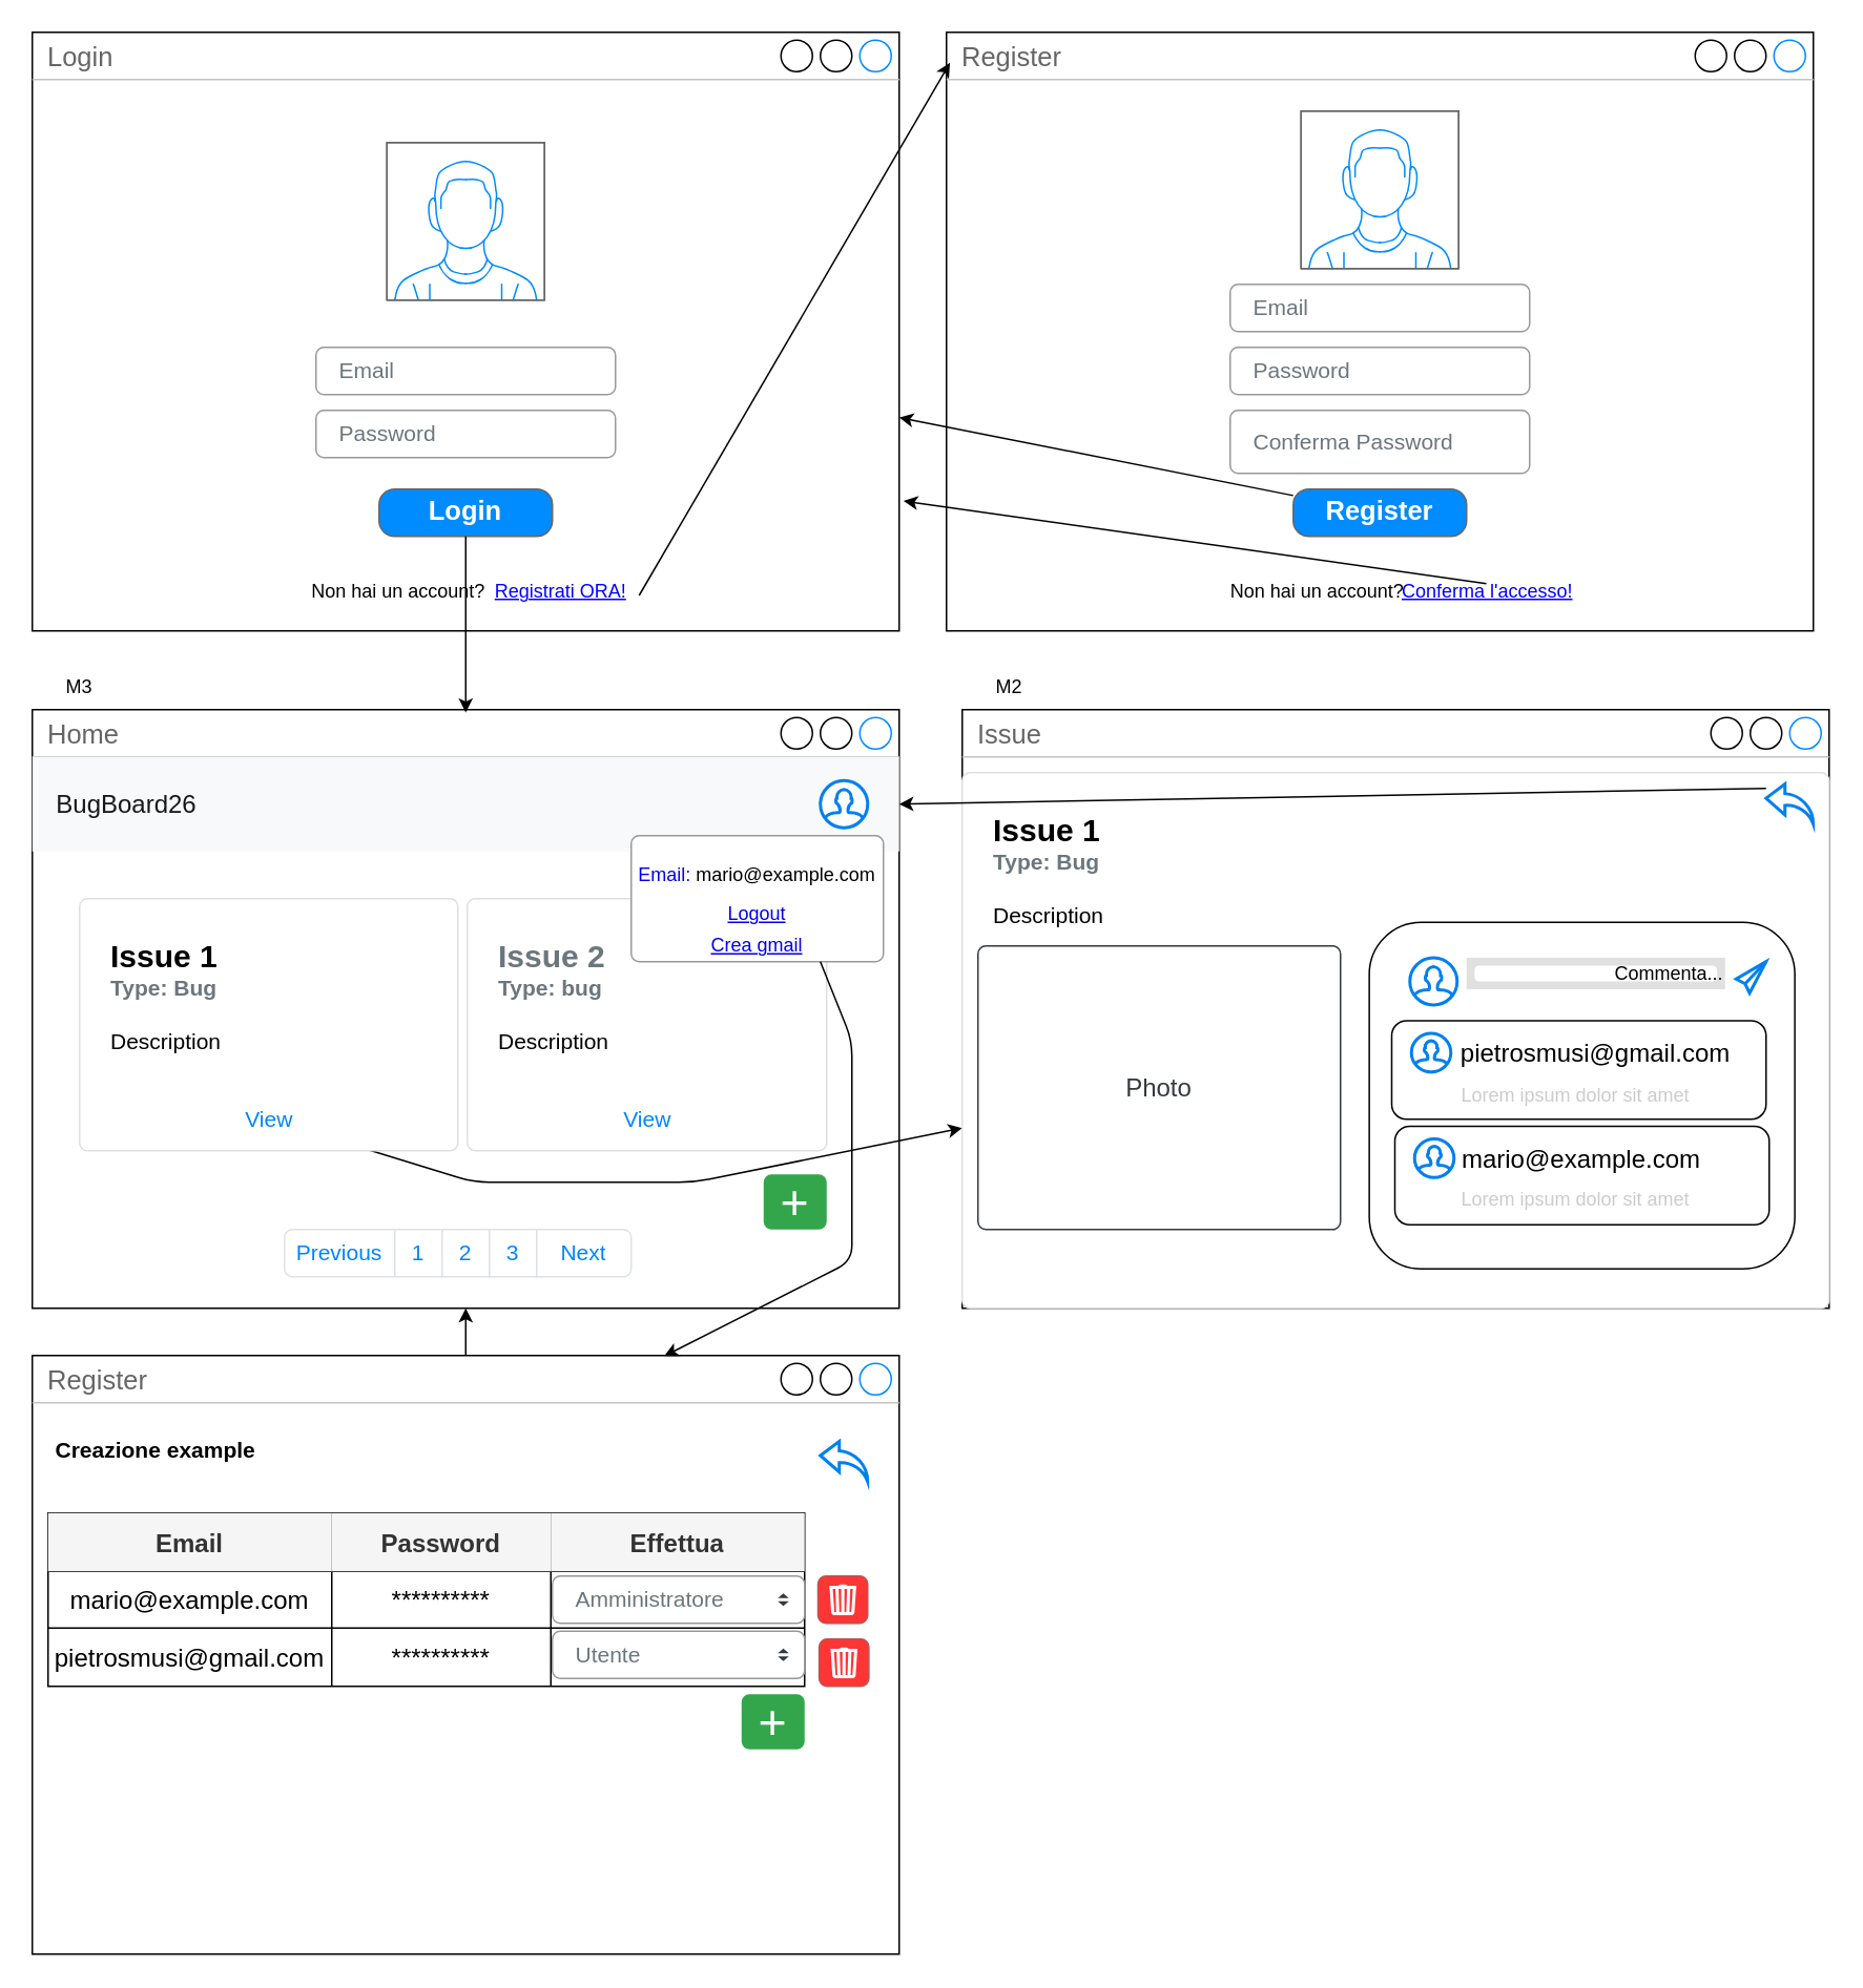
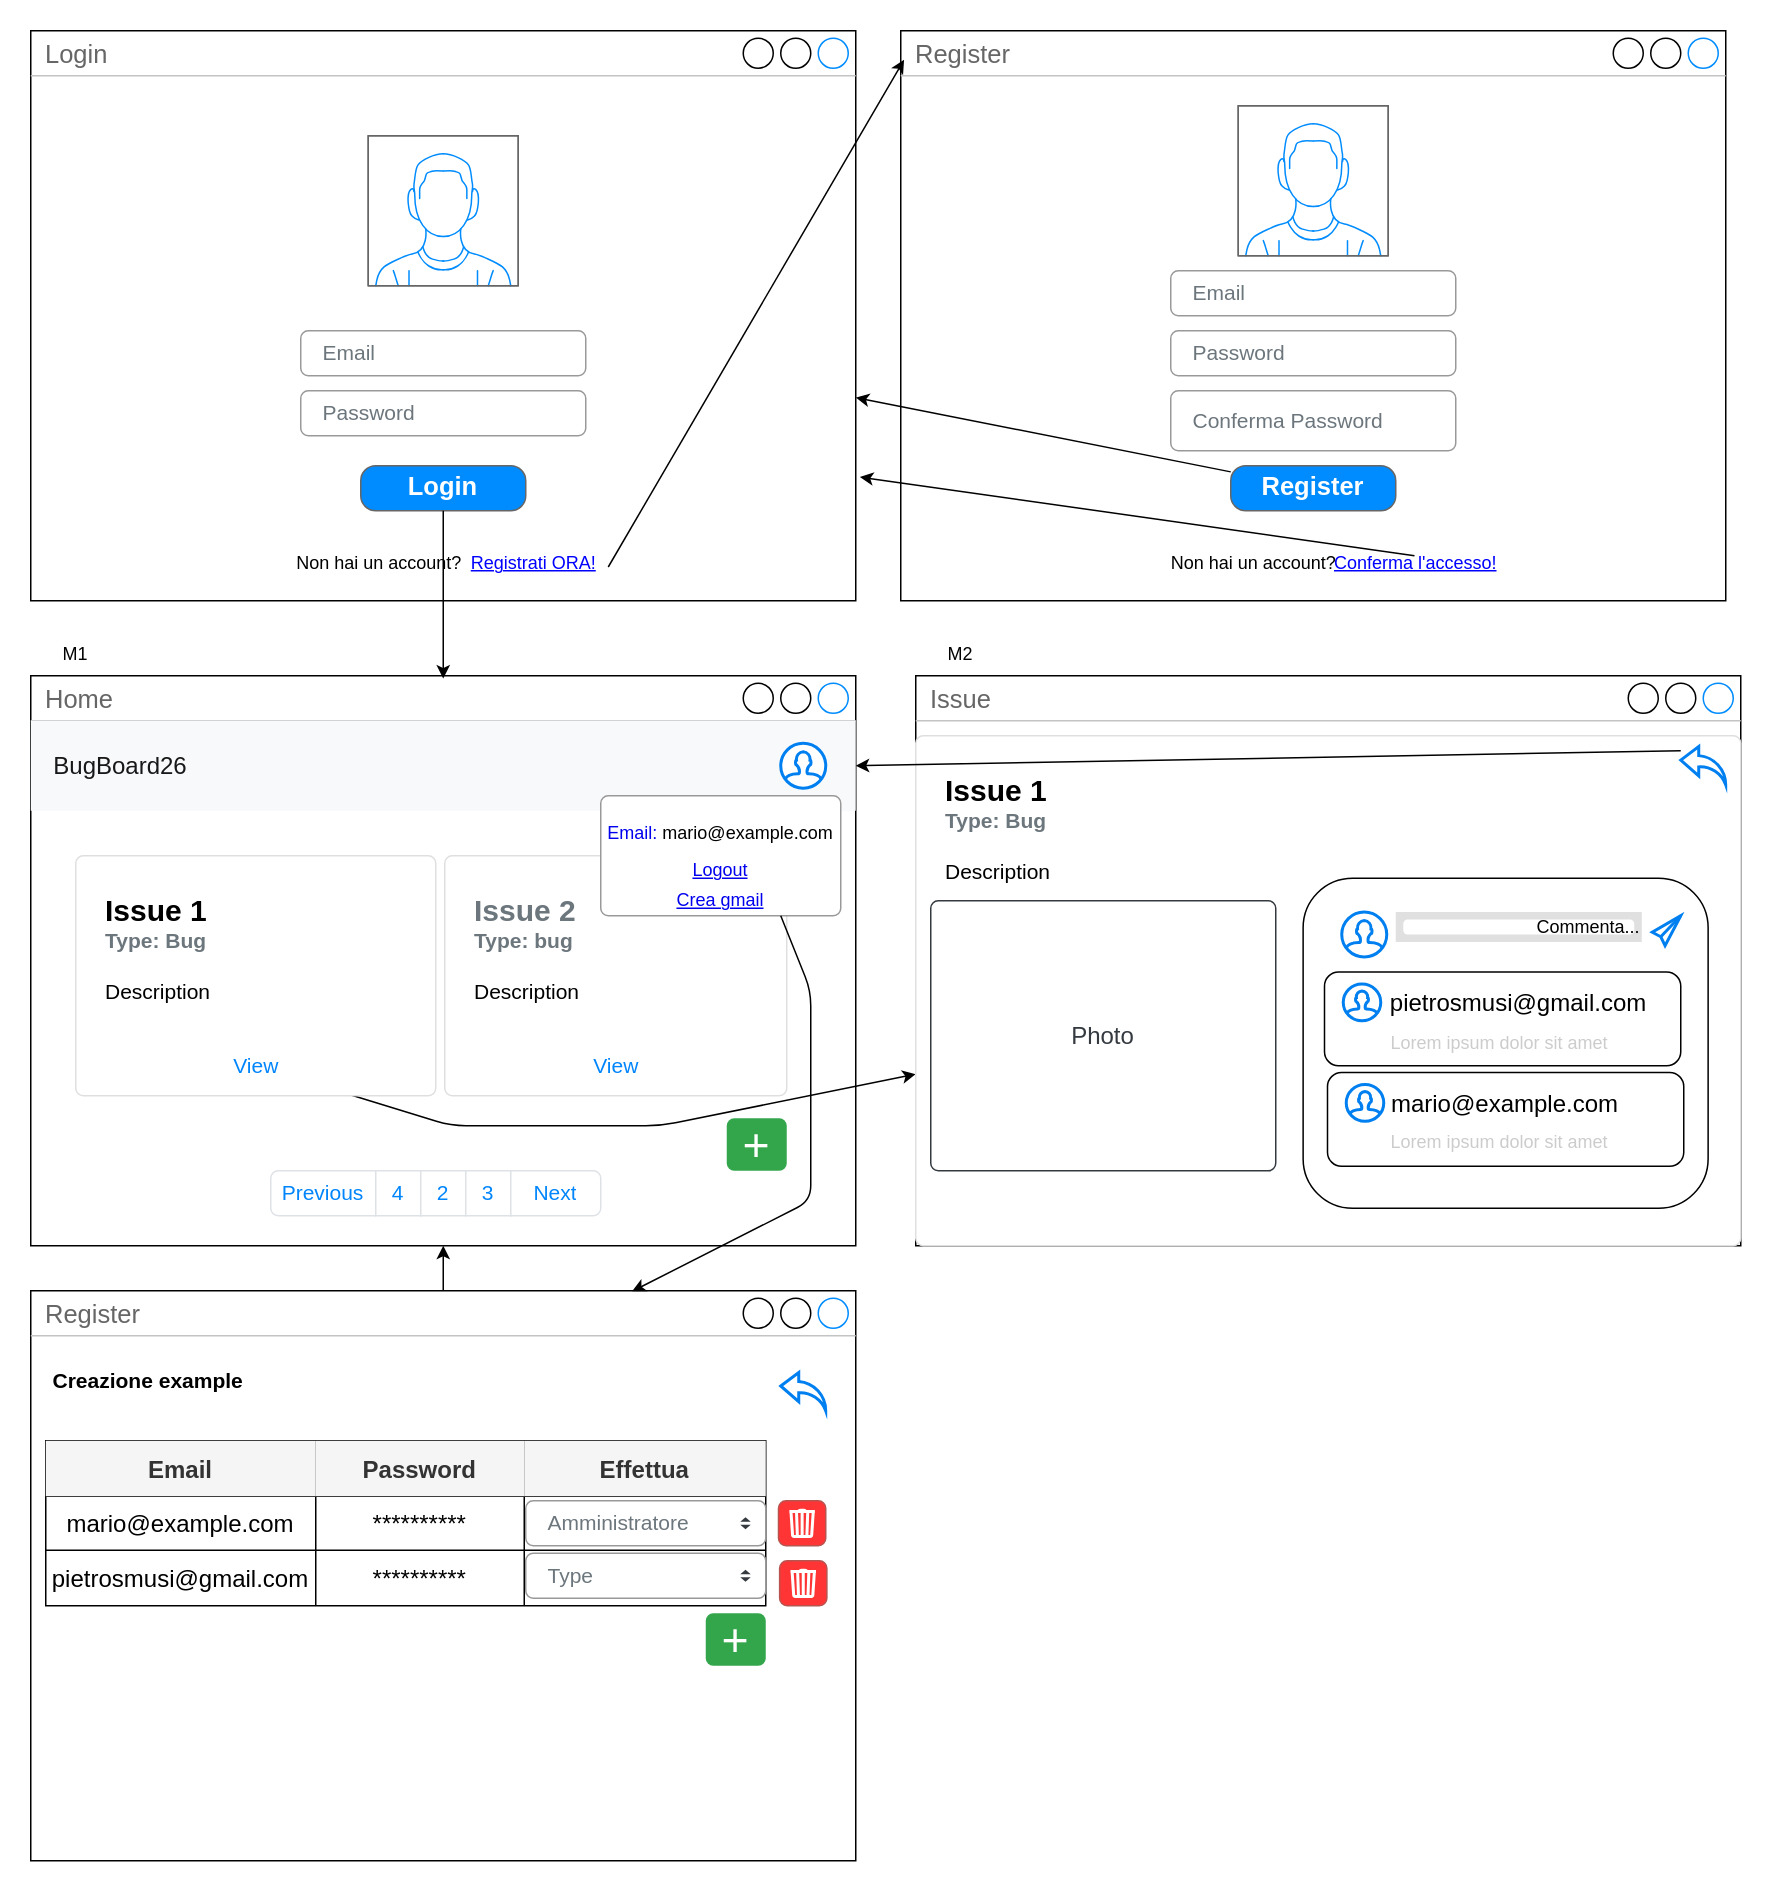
- <mxCell id="92" value="M3" style="text;html=1;align=center;verticalAlign=middle;whiteSpace=wrap;rounded=0;" vertex="1" parent="1"><mxGeometry x="20" y="421" width="60" height="30" as="geometry" /></mxCell>
+ <mxCell id="92" value="M1" style="text;html=1;align=center;verticalAlign=middle;whiteSpace=wrap;rounded=0;" vertex="1" parent="1"><mxGeometry x="20" y="421" width="60" height="30" as="geometry" /></mxCell>
- <mxCell id="67" value="1" style="text;strokeColor=inherit;align=center;verticalAlign=middle;spacingLeft=5;spacingRight=5;overflow=hidden;points=[[0,0.5],[1,0.5]];portConstraint=eastwest;rotatable=0;whiteSpace=wrap;html=1;rSize=5;fillColor=inherit;fontColor=inherit;fontSize=14;" parent="65" vertex="1"><mxGeometry x="70" width="30" height="30" as="geometry" /></mxCell>
+ <mxCell id="67" value="4" style="text;strokeColor=inherit;align=center;verticalAlign=middle;spacingLeft=5;spacingRight=5;overflow=hidden;points=[[0,0.5],[1,0.5]];portConstraint=eastwest;rotatable=0;whiteSpace=wrap;html=1;rSize=5;fillColor=inherit;fontColor=inherit;fontSize=14;" parent="65" vertex="1"><mxGeometry x="70" width="30" height="30" as="geometry" /></mxCell>
- <mxCell id="49" value="Utente" style="html=1;shadow=0;dashed=0;shape=mxgraph.bootstrap.rrect;rSize=5;fillColor=#ffffff;strokeColor=#999999;align=left;spacing=15;fontSize=14;fontColor=#6C767D;" parent="1" vertex="1"><mxGeometry x="350" y="1035" width="160" height="30" as="geometry" /></mxCell>
+ <mxCell id="49" value="Type" style="html=1;shadow=0;dashed=0;shape=mxgraph.bootstrap.rrect;rSize=5;fillColor=#ffffff;strokeColor=#999999;align=left;spacing=15;fontSize=14;fontColor=#6C767D;" parent="1" vertex="1"><mxGeometry x="350" y="1035" width="160" height="30" as="geometry" /></mxCell>
